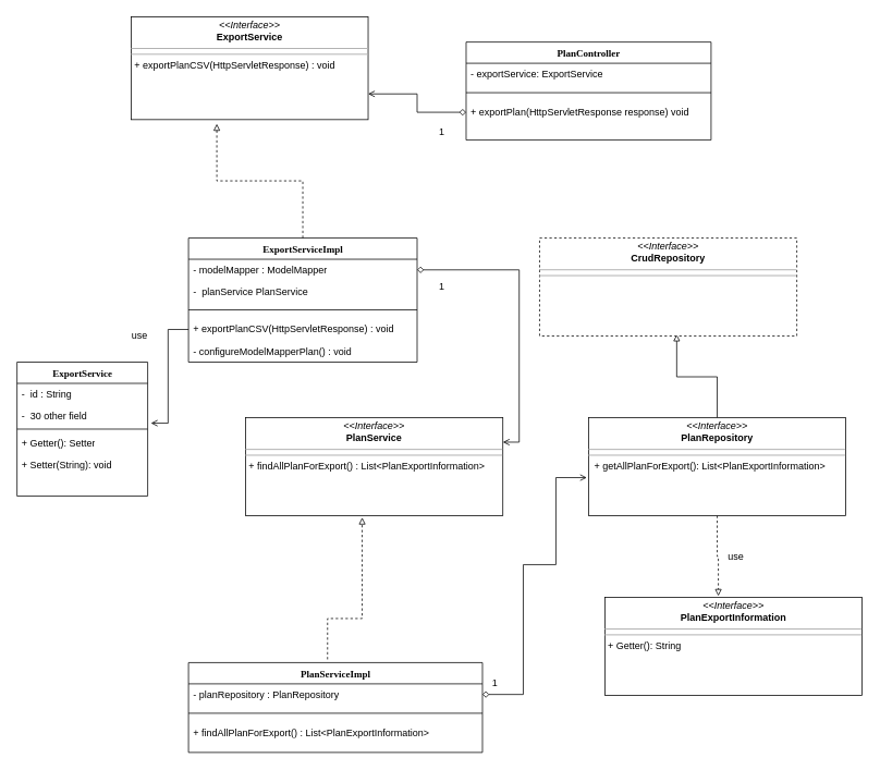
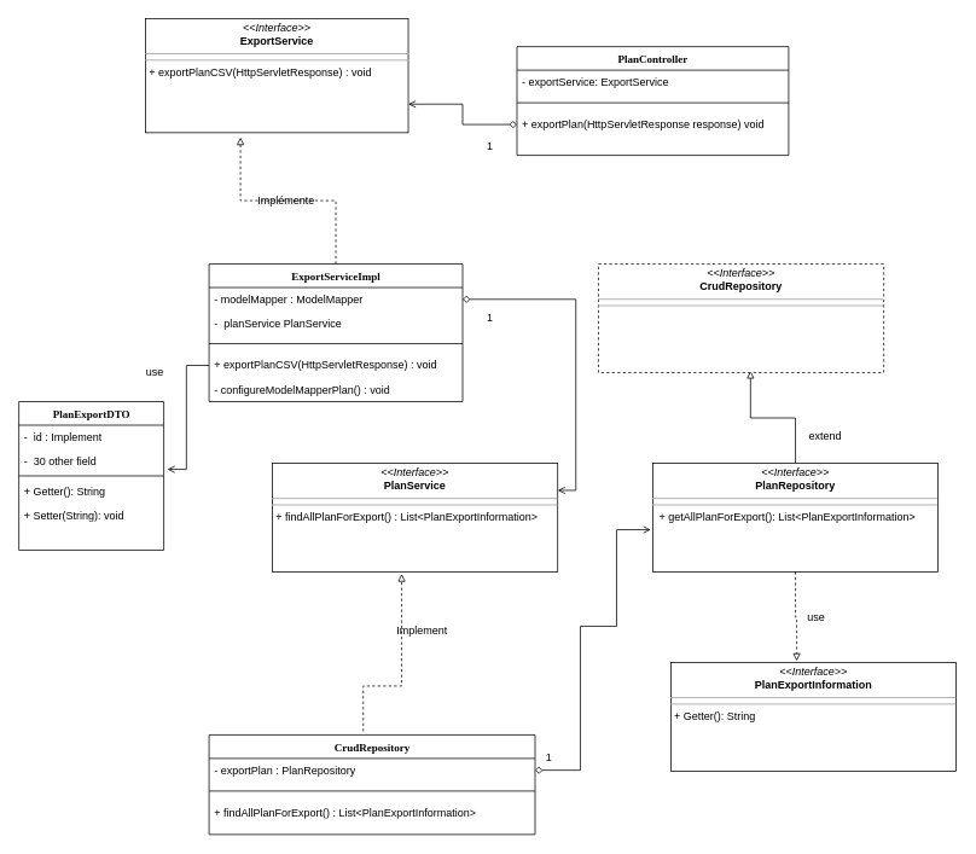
+ <mxCell id="10" value="Implémente" style="text;html=1;align=center;verticalAlign=middle;resizable=0;points=[];autosize=1;strokeColor=none;fillColor=none;" vertex="1" parent="1"><mxGeometry x="270" y="206" width="90" height="30" as="geometry" /></mxCell>
- <mxCell id="11" value="ExportService" style="swimlane;html=1;fontStyle=1;align=center;verticalAlign=top;childLayout=stackLayout;horizontal=1;startSize=26;horizontalStack=0;resizeParent=1;resizeLast=0;collapsible=1;marginBottom=0;swimlaneFillColor=#ffffff;rounded=0;shadow=0;comic=0;labelBackgroundColor=none;strokeWidth=1;fillColor=none;fontFamily=Verdana;fontSize=12" vertex="1" parent="1"><mxGeometry x="20" y="443" width="160" height="164" as="geometry" /></mxCell>
+ <mxCell id="11" value="PlanExportDTO" style="swimlane;html=1;fontStyle=1;align=center;verticalAlign=top;childLayout=stackLayout;horizontal=1;startSize=26;horizontalStack=0;resizeParent=1;resizeLast=0;collapsible=1;marginBottom=0;swimlaneFillColor=#ffffff;rounded=0;shadow=0;comic=0;labelBackgroundColor=none;strokeWidth=1;fillColor=none;fontFamily=Verdana;fontSize=12" vertex="1" parent="1"><mxGeometry x="20" y="443" width="160" height="164" as="geometry" /></mxCell>
+ <mxCell id="30" value="extend" style="text;html=1;align=center;verticalAlign=middle;resizable=0;points=[];autosize=1;strokeColor=none;fillColor=none;" vertex="1" parent="1"><mxGeometry x="880" y="466" width="60" height="30" as="geometry" /></mxCell>
- <mxCell id="12" value="-&amp;nbsp; id : String" style="text;html=1;strokeColor=none;fillColor=none;align=left;verticalAlign=top;spacingLeft=4;spacingRight=4;whiteSpace=wrap;overflow=hidden;rotatable=0;points=[[0,0.5],[1,0.5]];portConstraint=eastwest;" vertex="1" parent="11"><mxGeometry y="26" width="160" height="26" as="geometry" /></mxCell>
+ <mxCell id="12" value="-&amp;nbsp; id : Implement" style="text;html=1;strokeColor=none;fillColor=none;align=left;verticalAlign=top;spacingLeft=4;spacingRight=4;whiteSpace=wrap;overflow=hidden;rotatable=0;points=[[0,0.5],[1,0.5]];portConstraint=eastwest;" vertex="1" parent="11"><mxGeometry y="26" width="160" height="26" as="geometry" /></mxCell>
- <mxCell id="15" value="+ Getter(): Setter" style="text;html=1;strokeColor=none;fillColor=none;align=left;verticalAlign=top;spacingLeft=4;spacingRight=4;whiteSpace=wrap;overflow=hidden;rotatable=0;points=[[0,0.5],[1,0.5]];portConstraint=eastwest;" vertex="1" parent="11"><mxGeometry y="86" width="160" height="26" as="geometry" /></mxCell>
+ <mxCell id="15" value="+ Getter(): String" style="text;html=1;strokeColor=none;fillColor=none;align=left;verticalAlign=top;spacingLeft=4;spacingRight=4;whiteSpace=wrap;overflow=hidden;rotatable=0;points=[[0,0.5],[1,0.5]];portConstraint=eastwest;" vertex="1" parent="11"><mxGeometry y="86" width="160" height="26" as="geometry" /></mxCell>
+ <mxCell id="24" value="&lt;div&gt;Implement&lt;/div&gt;" style="text;html=1;align=center;verticalAlign=middle;resizable=0;points=[];autosize=1;strokeColor=none;fillColor=none;" vertex="1" parent="1"><mxGeometry x="425" y="681" width="80" height="30" as="geometry" /></mxCell>
- <mxCell id="19" value="PlanServiceImpl" style="swimlane;html=1;fontStyle=1;align=center;verticalAlign=top;childLayout=stackLayout;horizontal=1;startSize=26;horizontalStack=0;resizeParent=1;resizeLast=0;collapsible=1;marginBottom=0;swimlaneFillColor=#ffffff;rounded=0;shadow=0;comic=0;labelBackgroundColor=none;strokeWidth=1;fillColor=none;fontFamily=Verdana;fontSize=12" vertex="1" parent="1"><mxGeometry x="230" y="811" width="360" height="110" as="geometry" /></mxCell>
+ <mxCell id="19" value="CrudRepository" style="swimlane;html=1;fontStyle=1;align=center;verticalAlign=top;childLayout=stackLayout;horizontal=1;startSize=26;horizontalStack=0;resizeParent=1;resizeLast=0;collapsible=1;marginBottom=0;swimlaneFillColor=#ffffff;rounded=0;shadow=0;comic=0;labelBackgroundColor=none;strokeWidth=1;fillColor=none;fontFamily=Verdana;fontSize=12" vertex="1" parent="1"><mxGeometry x="230" y="811" width="360" height="110" as="geometry" /></mxCell>
- <mxCell id="20" value="- planRepository : PlanRepository" style="text;html=1;strokeColor=none;fillColor=none;align=left;verticalAlign=top;spacingLeft=4;spacingRight=4;whiteSpace=wrap;overflow=hidden;rotatable=0;points=[[0,0.5],[1,0.5]];portConstraint=eastwest;" vertex="1" parent="19"><mxGeometry y="26" width="360" height="26" as="geometry" /></mxCell>
+ <mxCell id="20" value="- exportPlan : PlanRepository" style="text;html=1;strokeColor=none;fillColor=none;align=left;verticalAlign=top;spacingLeft=4;spacingRight=4;whiteSpace=wrap;overflow=hidden;rotatable=0;points=[[0,0.5],[1,0.5]];portConstraint=eastwest;" vertex="1" parent="19"><mxGeometry y="26" width="360" height="26" as="geometry" /></mxCell>
